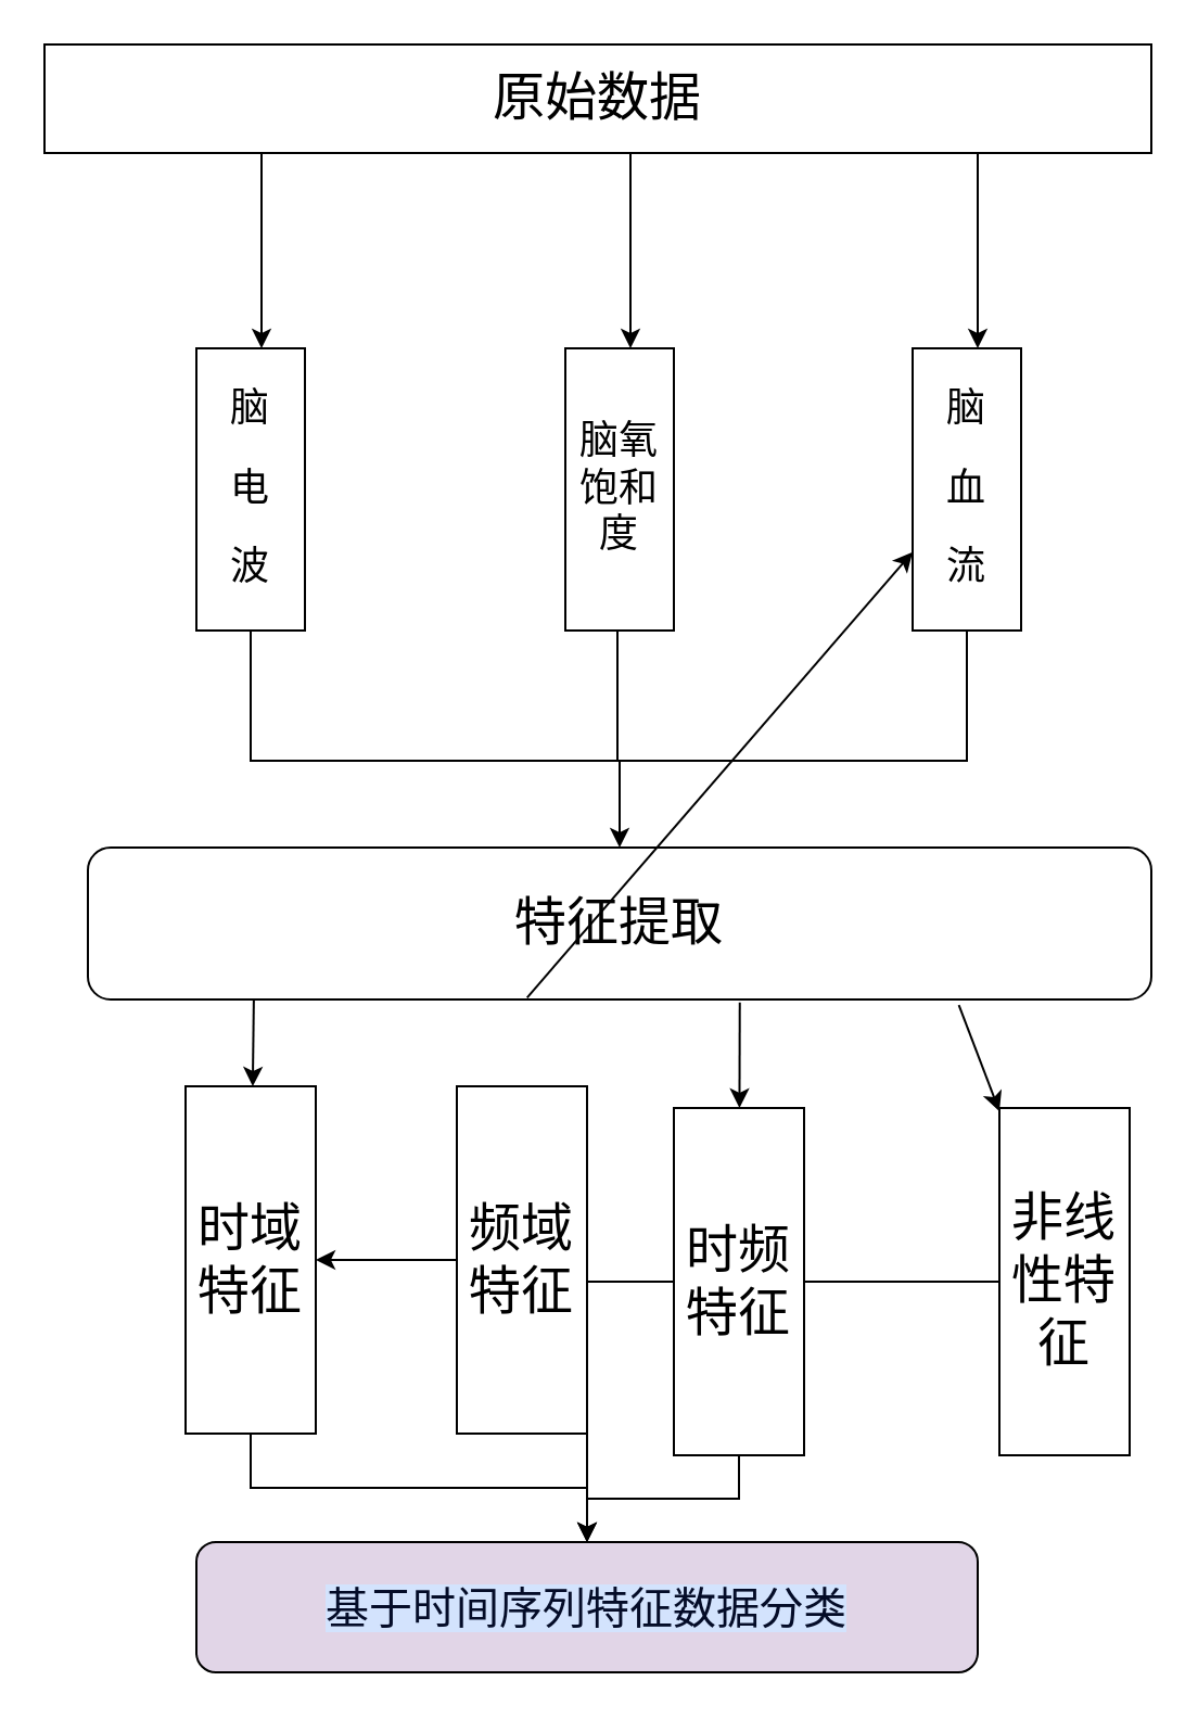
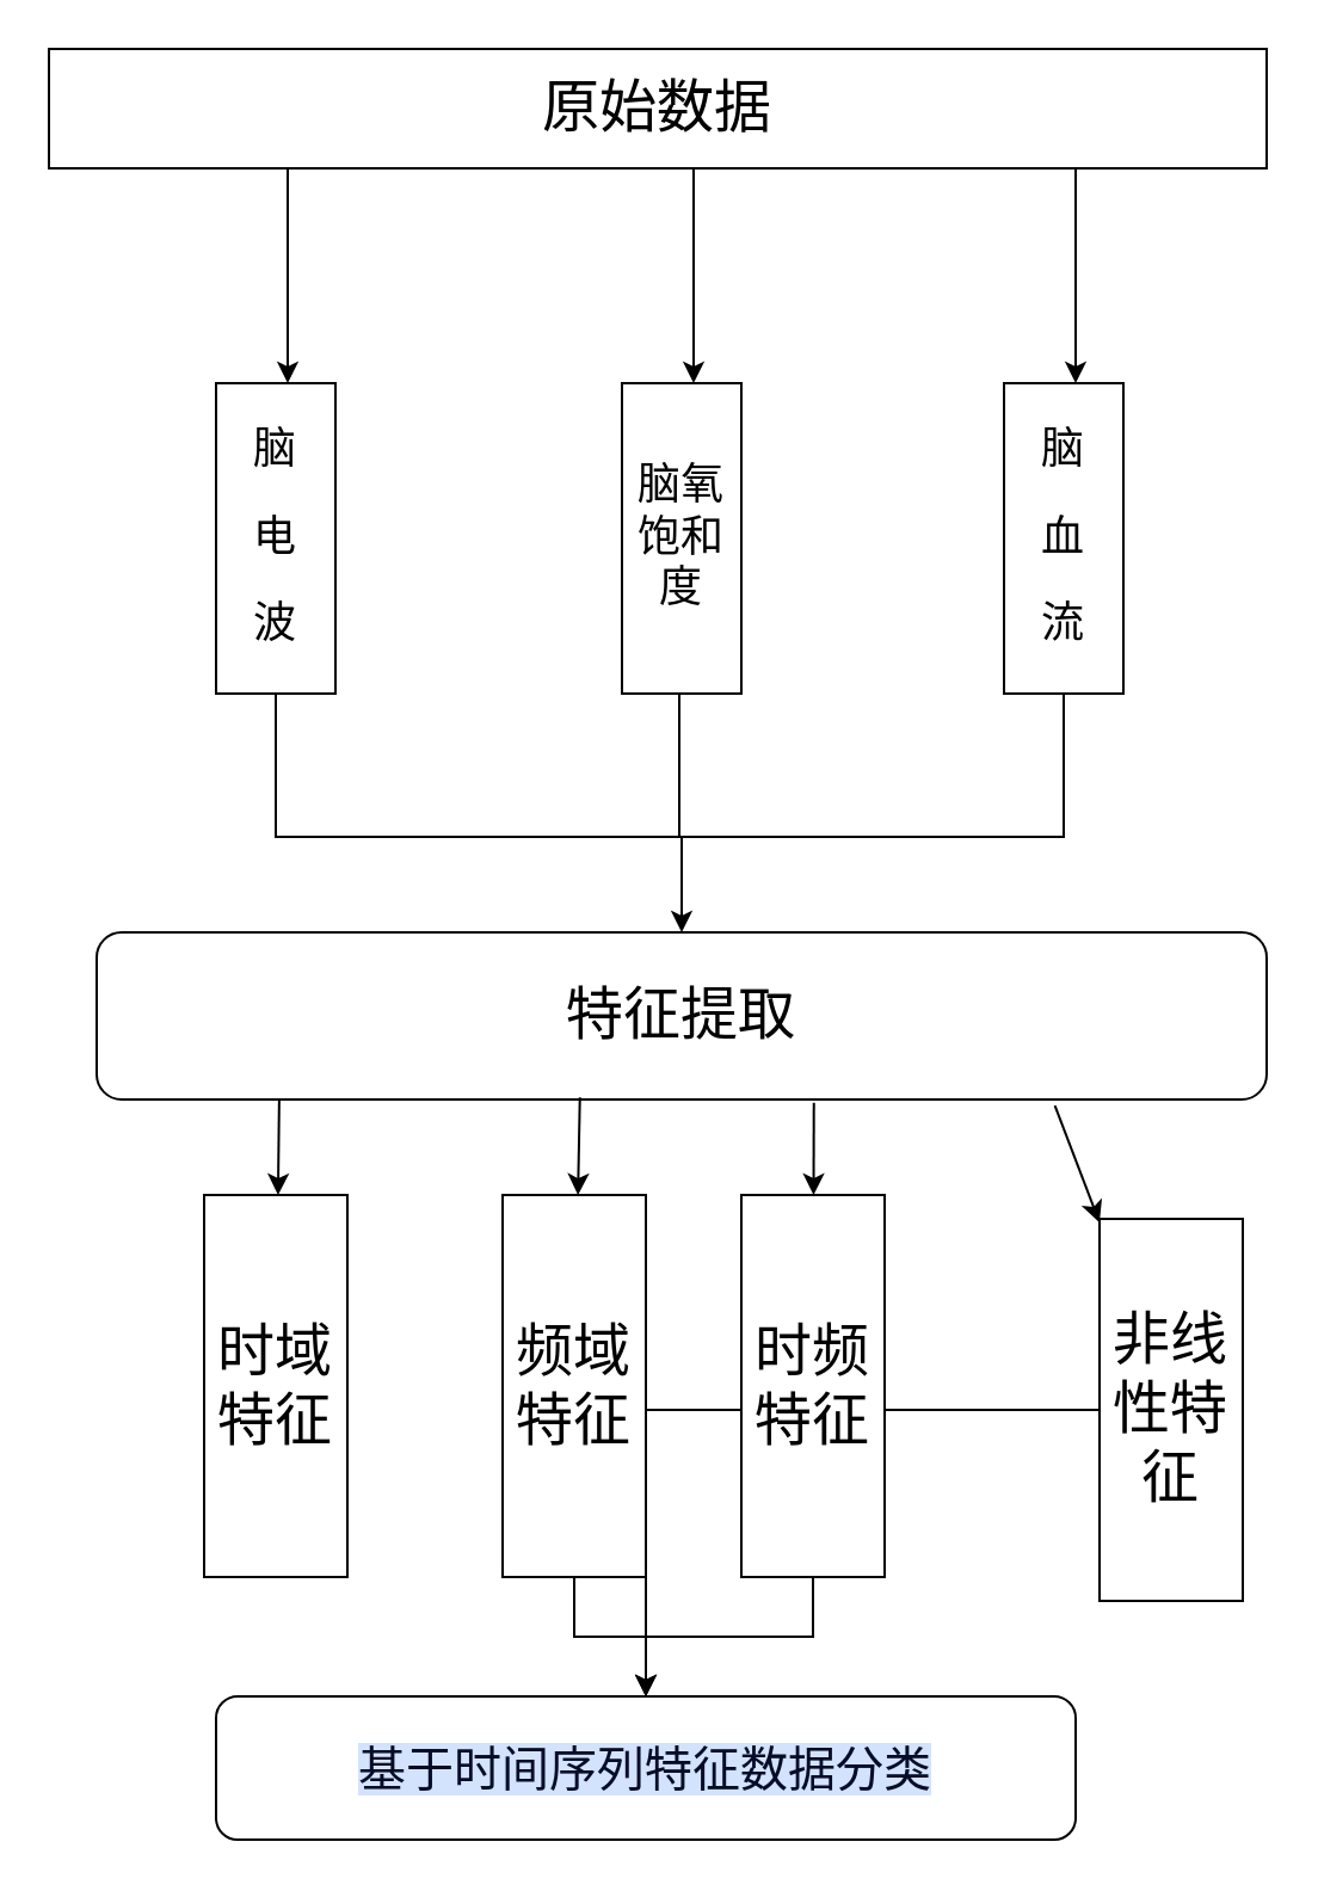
- <mxCell id="23" value="" style="endArrow=classic;html=1;rounded=0;exitX=0.413;exitY=0.988;exitDx=0;exitDy=0;exitPerimeter=0;" edge="1" parent="1" source="8" target="7"><mxGeometry width="50" height="50" relative="1" as="geometry"><mxPoint x="126" y="470" as="sourcePoint" /><mxPoint x="126" y="510" as="targetPoint" /></mxGeometry></mxCell>
+ <mxCell id="23" value="" style="endArrow=classic;html=1;rounded=0;exitX=0.413;exitY=0.988;exitDx=0;exitDy=0;exitPerimeter=0;" edge="1" parent="1" source="8" target="17"><mxGeometry width="50" height="50" relative="1" as="geometry"><mxPoint x="126" y="470" as="sourcePoint" /><mxPoint x="126" y="510" as="targetPoint" /></mxGeometry></mxCell>
- <mxCell id="16" style="edgeStyle=orthogonalEdgeStyle;rounded=0;orthogonalLoop=1;jettySize=auto;html=1;" edge="1" parent="1" source="17" target="15"><mxGeometry relative="1" as="geometry" /></mxCell>
+ <mxCell id="16" style="edgeStyle=orthogonalEdgeStyle;rounded=0;orthogonalLoop=1;jettySize=auto;html=1;entryX=0.5;entryY=0;entryDx=0;entryDy=0;" edge="1" parent="1" source="17" target="26"><mxGeometry relative="1" as="geometry" /></mxCell>
- <mxCell id="21" value="&lt;h1&gt;&lt;span style=&quot;font-weight: normal;&quot;&gt;时频特征&lt;/span&gt;&lt;/h1&gt;" style="rounded=0;whiteSpace=wrap;html=1;" vertex="1" parent="1"><mxGeometry x="310" y="510" width="60" height="160" as="geometry" /></mxCell>
+ <mxCell id="21" value="&lt;h1&gt;&lt;span style=&quot;font-weight: normal;&quot;&gt;时频特征&lt;/span&gt;&lt;/h1&gt;" style="rounded=0;whiteSpace=wrap;html=1;" vertex="1" parent="1"><mxGeometry x="310" y="500" width="60" height="160" as="geometry" /></mxCell>
- <mxCell id="14" style="edgeStyle=orthogonalEdgeStyle;rounded=0;orthogonalLoop=1;jettySize=auto;html=1;" edge="1" parent="1" source="15" target="26"><mxGeometry relative="1" as="geometry" /></mxCell>
- <mxCell id="26" value="&lt;h1&gt;&lt;span style=&quot;color: rgb(4, 12, 40); background: linear-gradient(90deg, rgb(211, 227, 253) 50%, rgba(0, 0, 0, 0) 50%) 0% 0px / 200% 100% no-repeat rgb(255, 255, 255); animation: 0.75s cubic-bezier(0.05, 0.7, 0.1, 1) 0.25s 1 normal forwards running highlight; font-family: &amp;quot;Google Sans&amp;quot;, arial, sans-serif; font-size: 20px; text-align: left; font-weight: normal;&quot;&gt;基于时间序列特征数据分类&lt;/span&gt;&lt;/h1&gt;" style="rounded=1;whiteSpace=wrap;html=1;fillColor=#e1d5e7;" vertex="1" parent="1"><mxGeometry x="90" y="710" width="360" height="60" as="geometry" /></mxCell>
+ <mxCell id="26" value="&lt;h1&gt;&lt;span style=&quot;color: rgb(4, 12, 40); background: linear-gradient(90deg, rgb(211, 227, 253) 50%, rgba(0, 0, 0, 0) 50%) 0% 0px / 200% 100% no-repeat rgb(255, 255, 255); animation: 0.75s cubic-bezier(0.05, 0.7, 0.1, 1) 0.25s 1 normal forwards running highlight; font-family: &amp;quot;Google Sans&amp;quot;, arial, sans-serif; font-size: 20px; text-align: left; font-weight: normal;&quot;&gt;基于时间序列特征数据分类&lt;/span&gt;&lt;/h1&gt;" style="rounded=1;whiteSpace=wrap;html=1;" vertex="1" parent="1"><mxGeometry x="90" y="710" width="360" height="60" as="geometry" /></mxCell>
